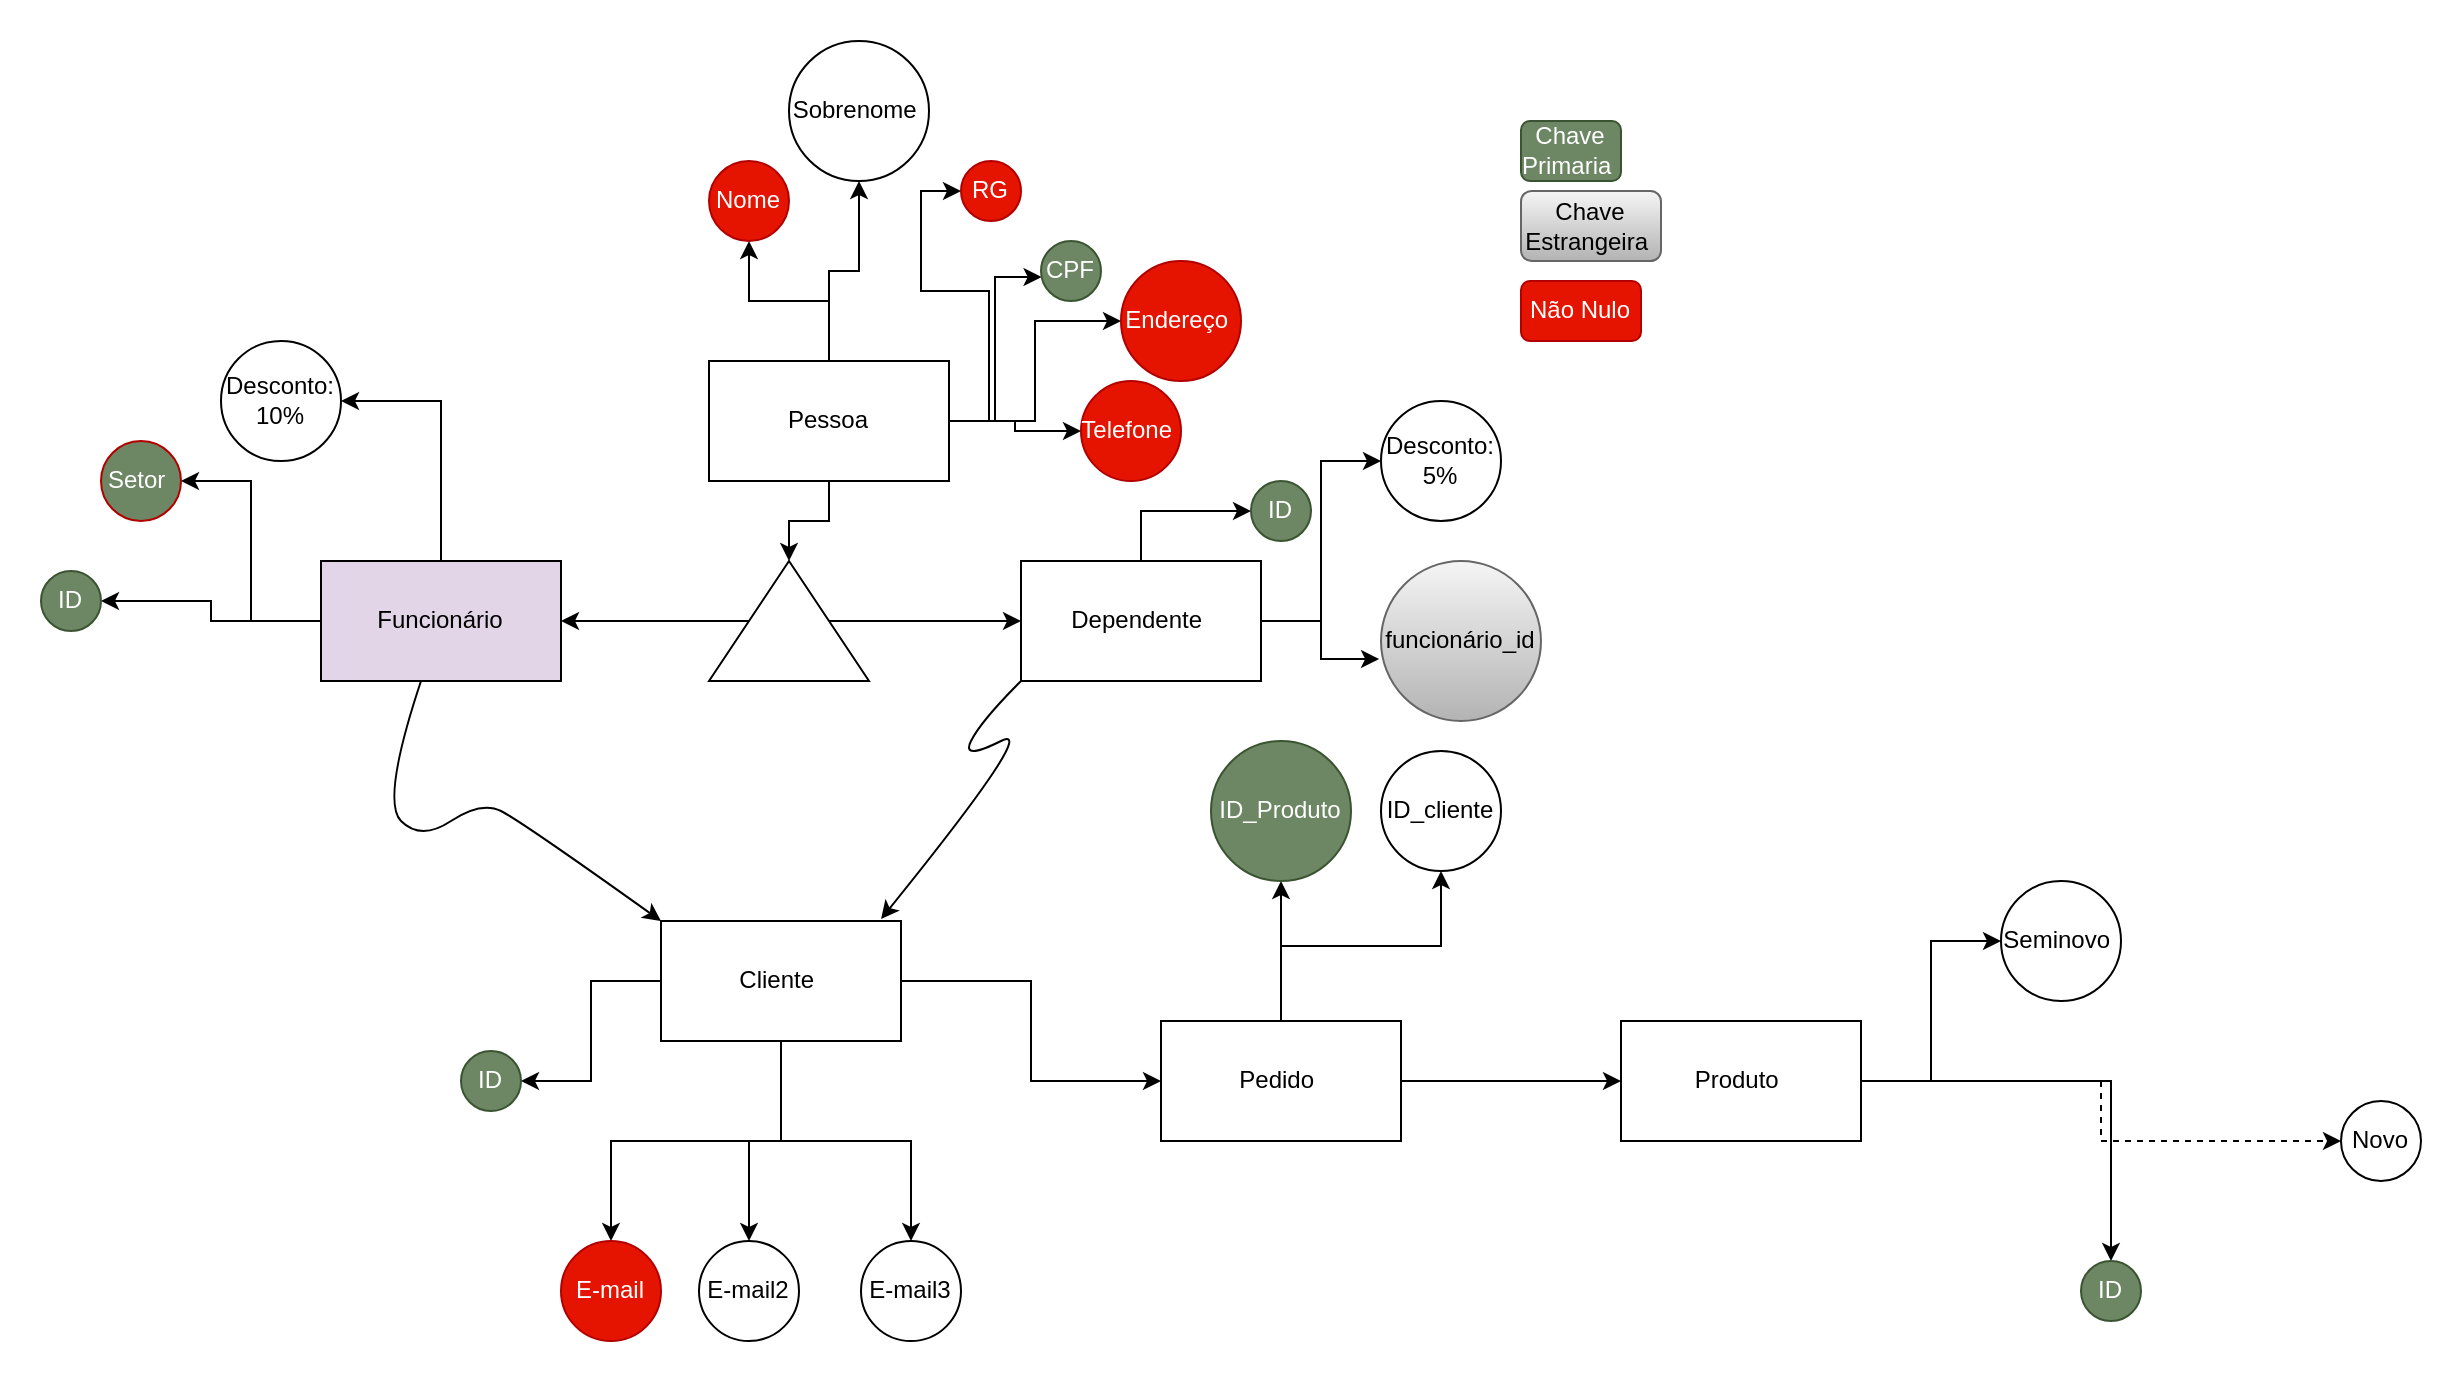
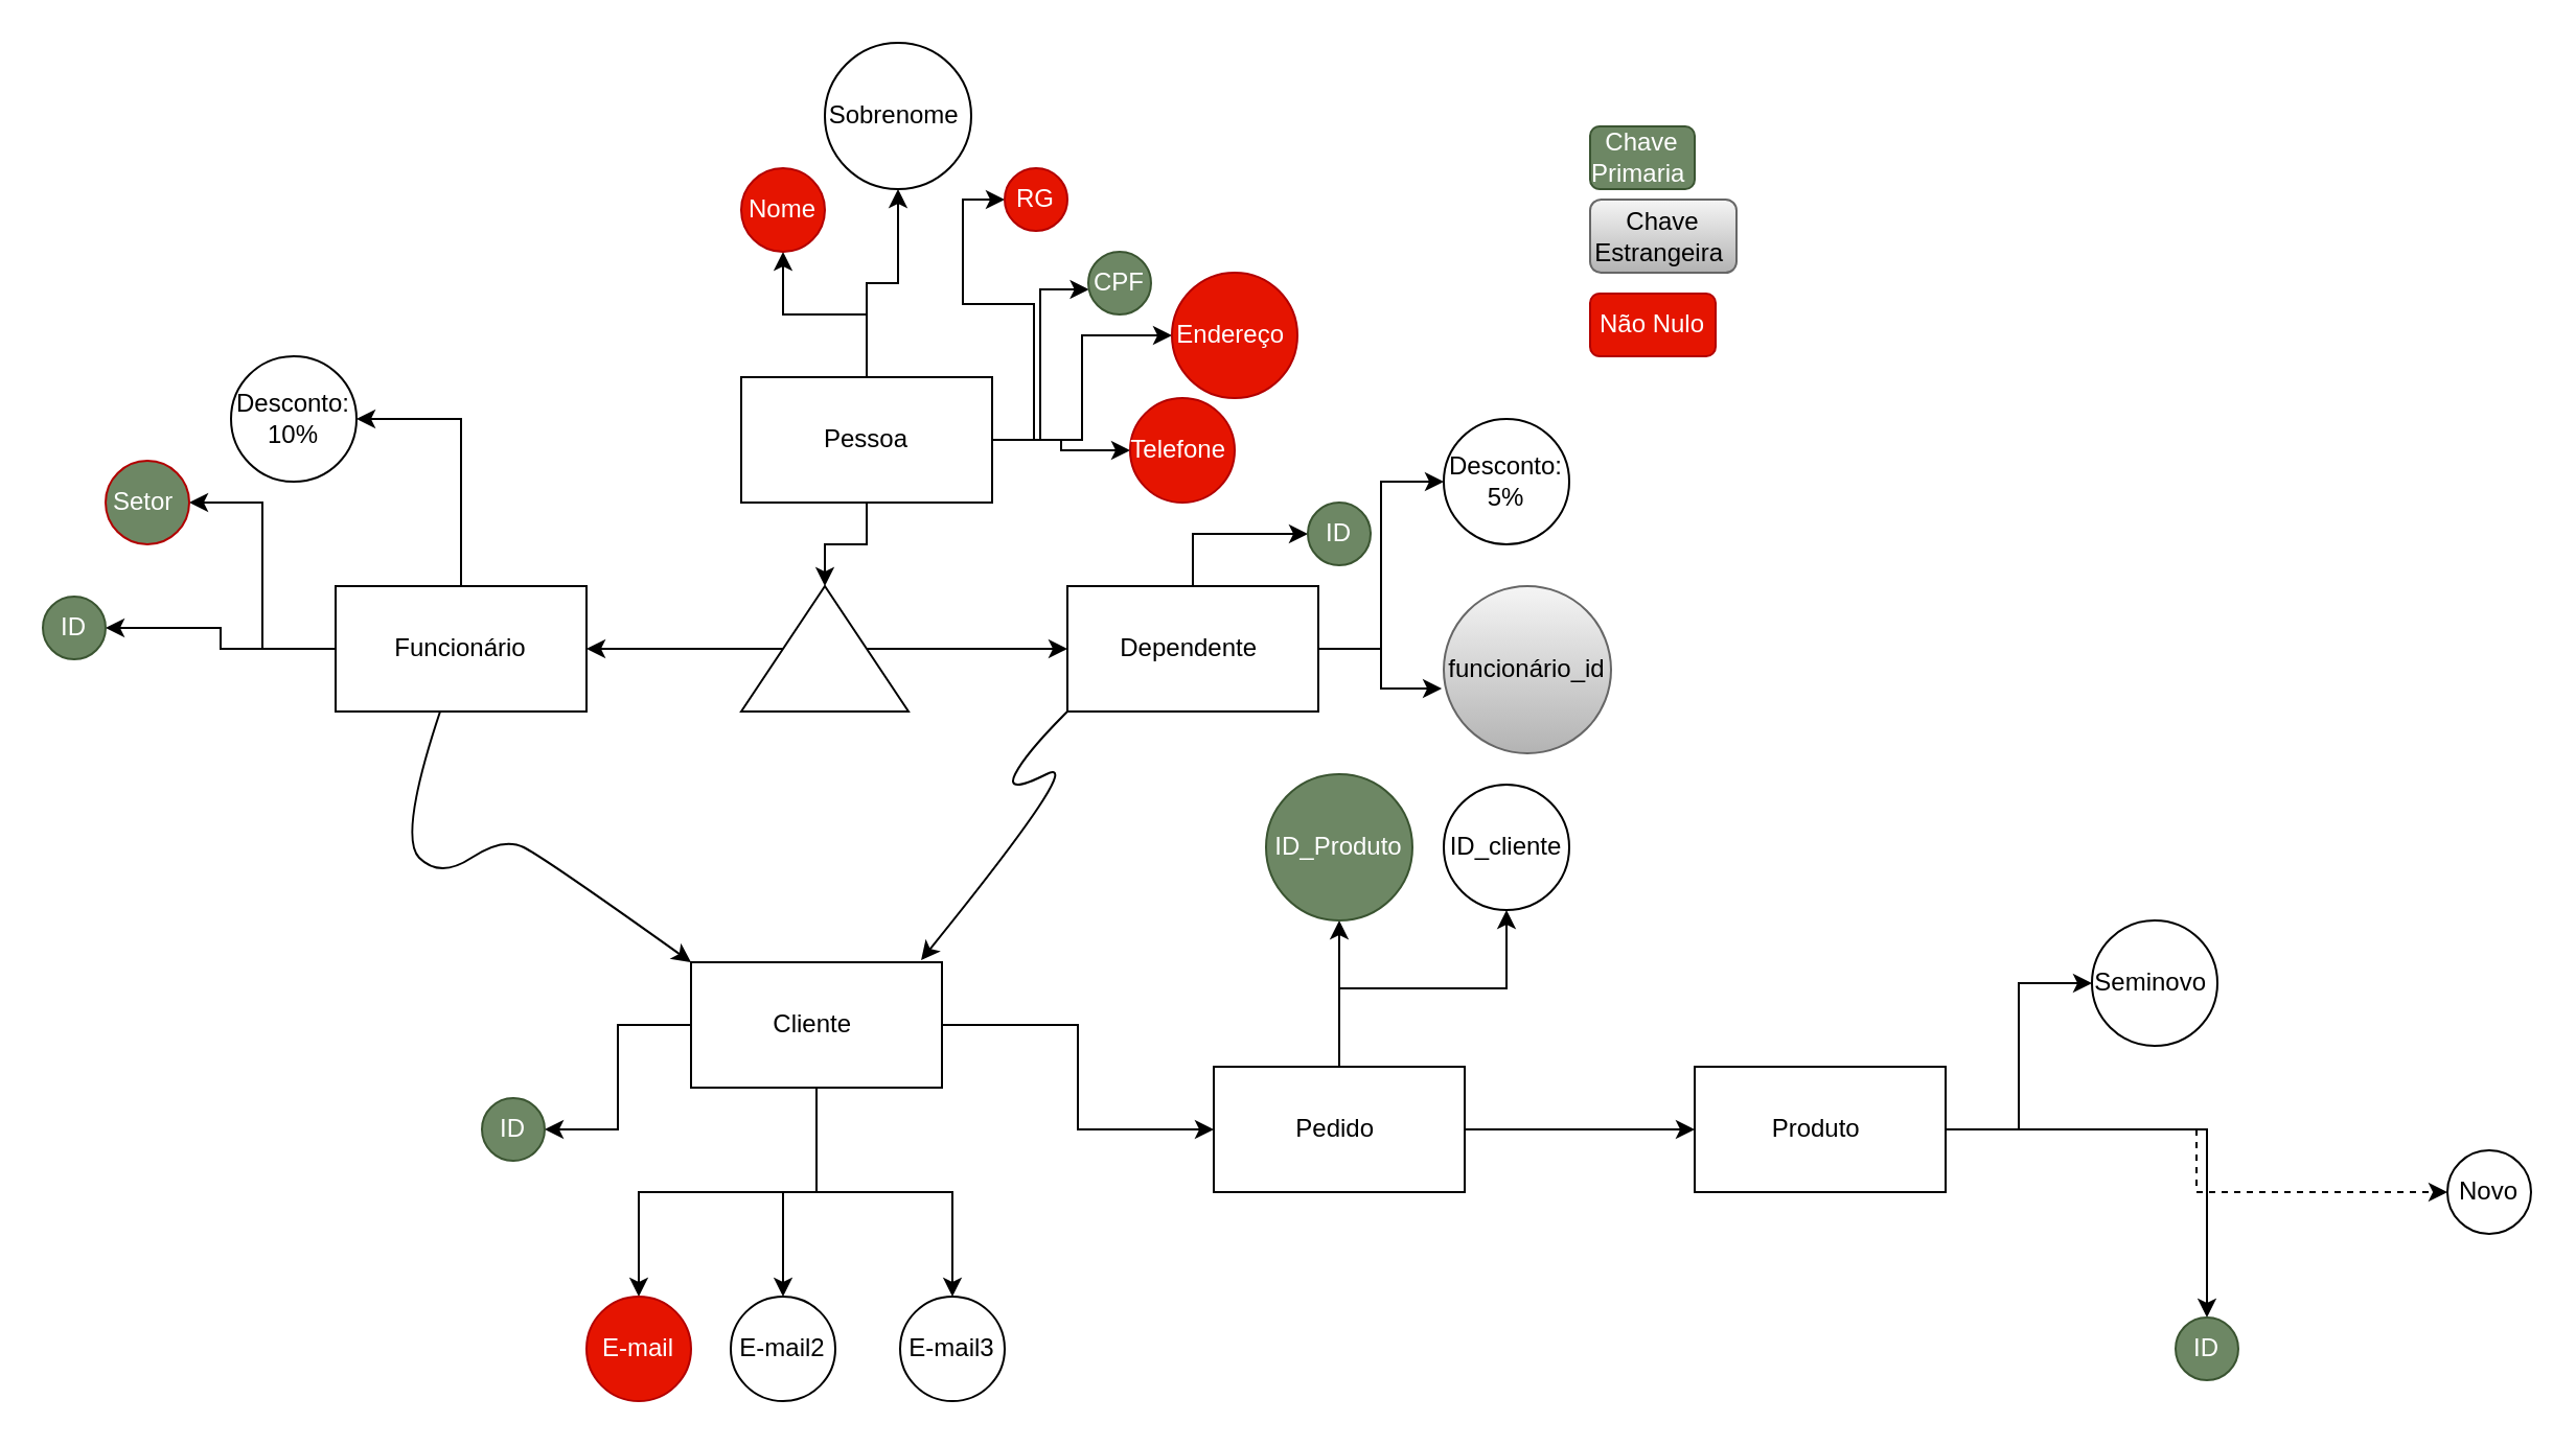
- <mxCell id="19" value="Funcionário" style="rounded=0;whiteSpace=wrap;html=1;fillColor=#e1d5e7;" vertex="1" parent="1"><mxGeometry x="160" y="280" width="120" height="60" as="geometry" /></mxCell>
+ <mxCell id="19" value="Funcionário" style="rounded=0;whiteSpace=wrap;html=1;" vertex="1" parent="1"><mxGeometry x="160" y="280" width="120" height="60" as="geometry" /></mxCell>
